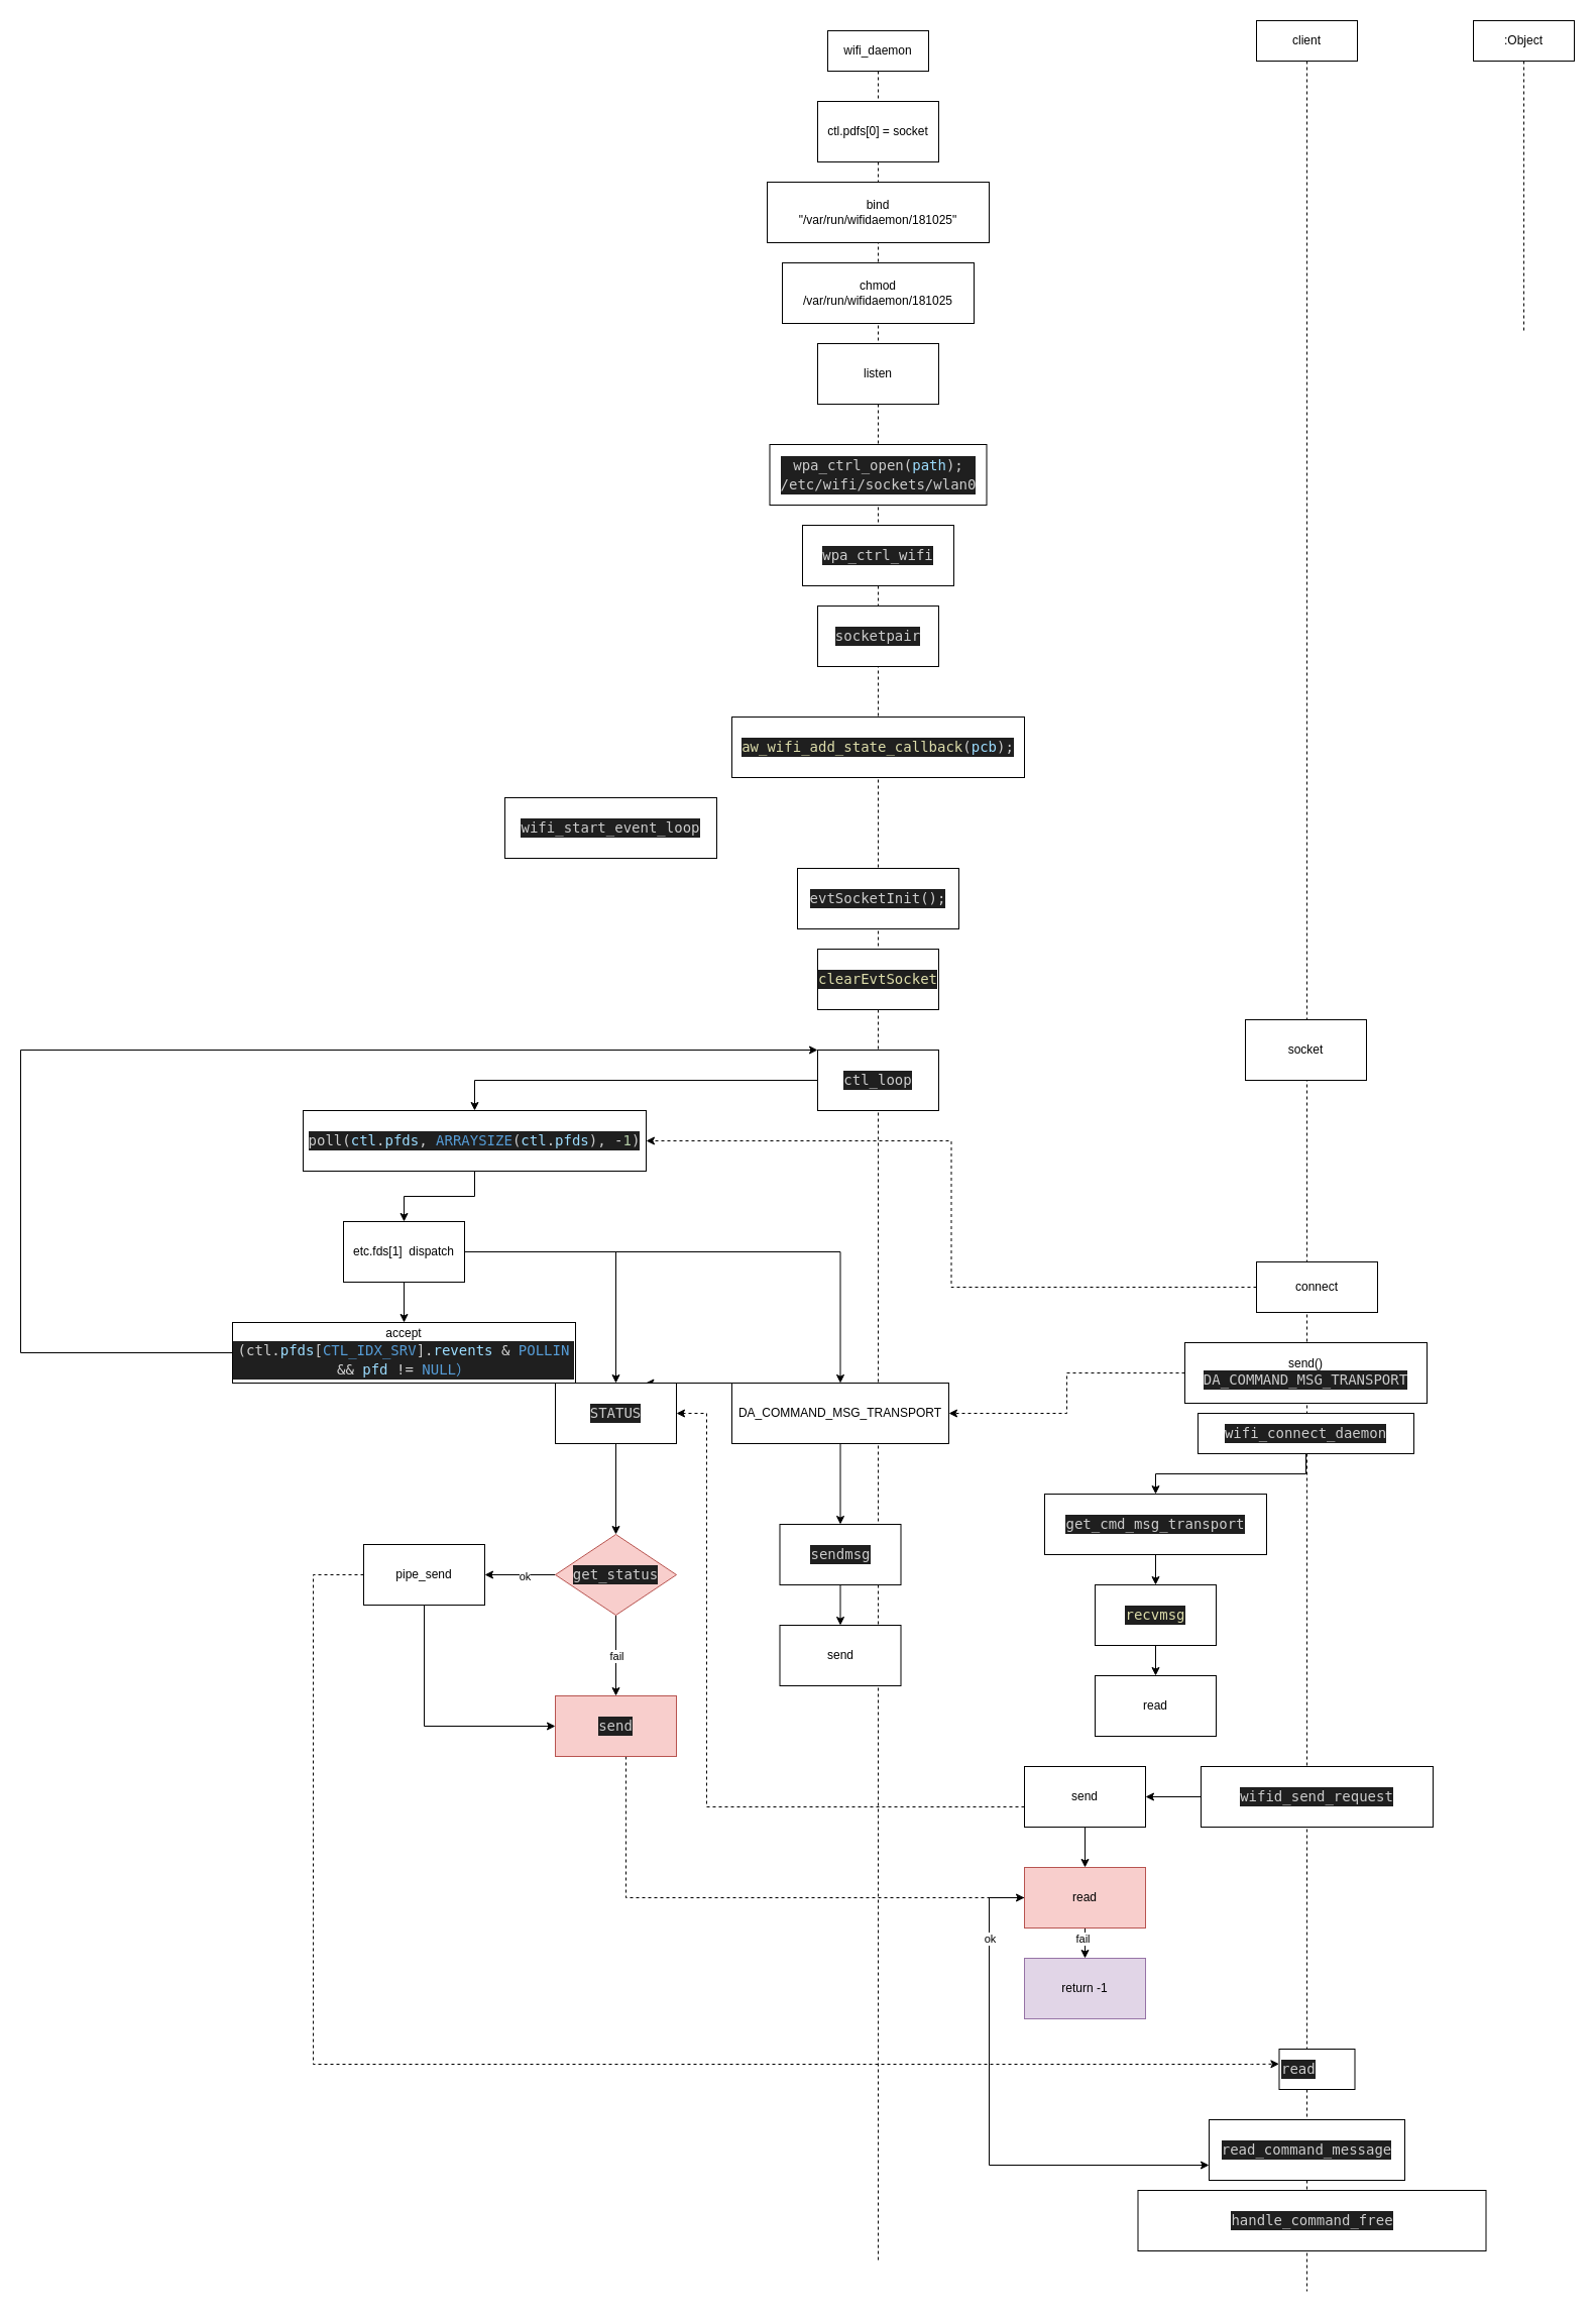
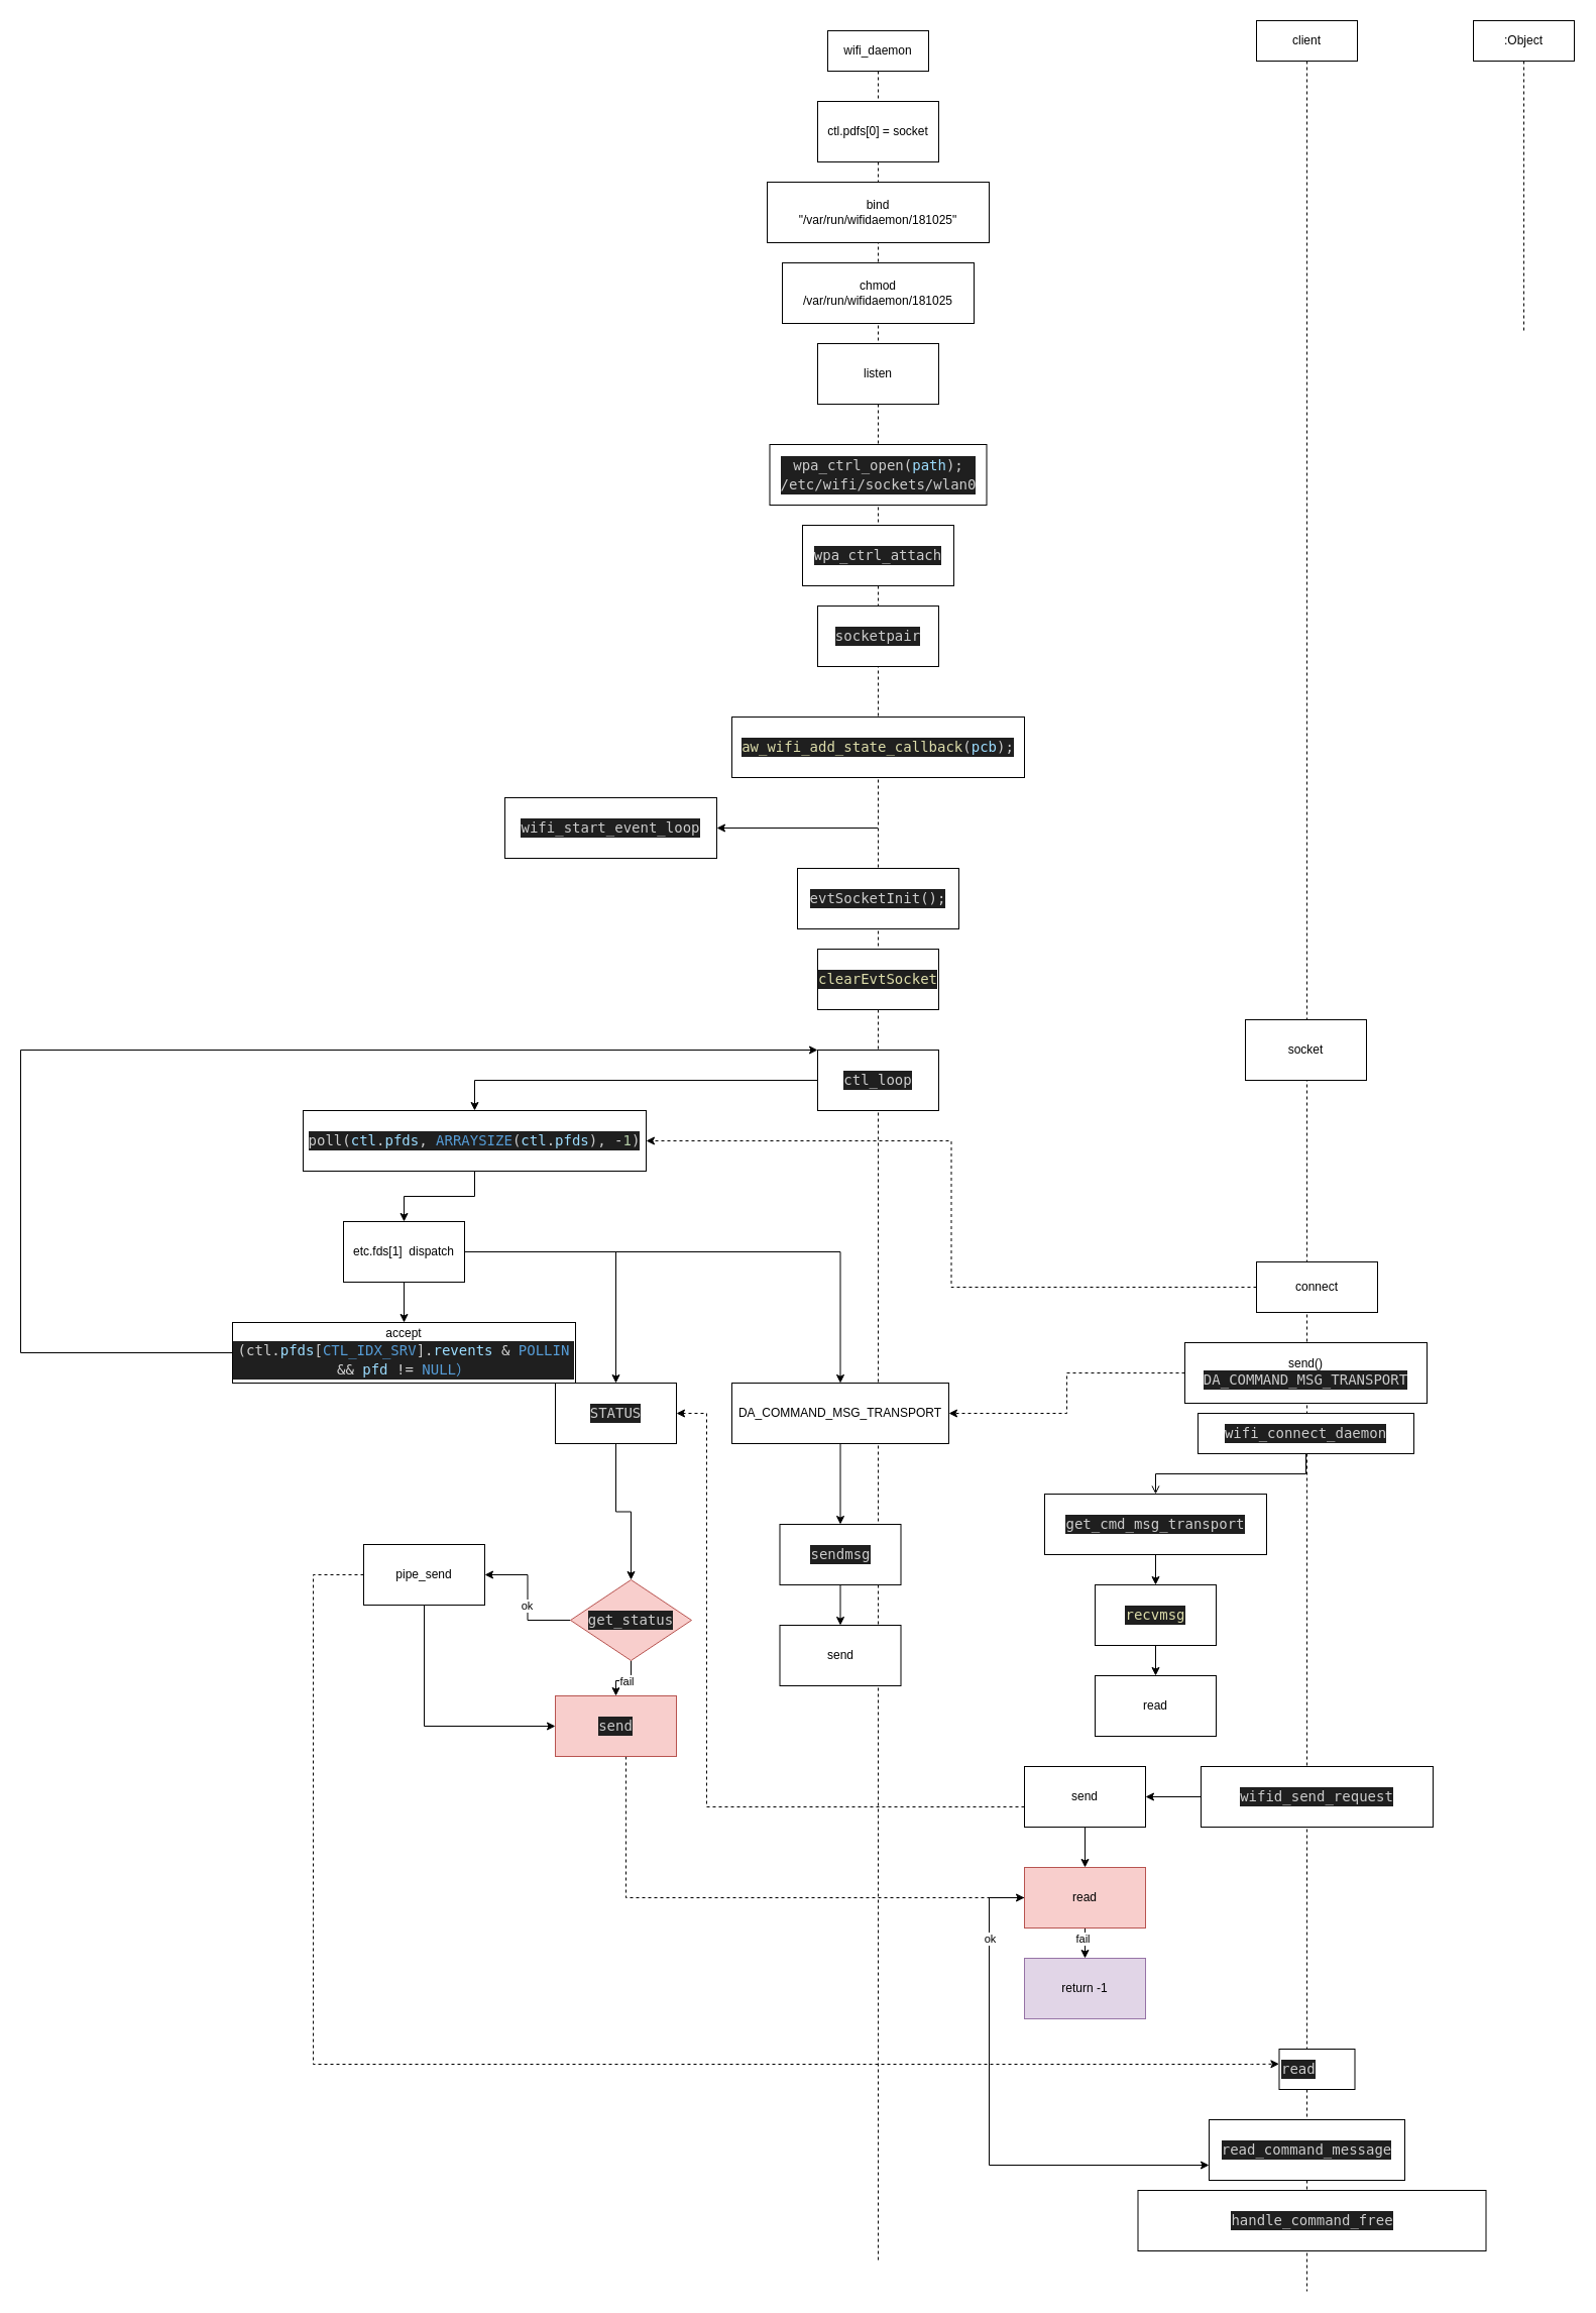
- <mxCell id="10" value="&lt;div style=&quot;color: rgb(204, 204, 204); background-color: rgb(31, 31, 31); font-family: &amp;quot;Droid Sans Mono&amp;quot;, &amp;quot;monospace&amp;quot;, monospace; font-size: 14px; line-height: 19px;&quot;&gt;wpa_ctrl_wifi&lt;/div&gt;" style="rounded=0;whiteSpace=wrap;html=1;" vertex="1" parent="1"><mxGeometry x="795" y="520" width="150" height="60" as="geometry" /></mxCell>
+ <mxCell id="10" value="&lt;div style=&quot;color: rgb(204, 204, 204); background-color: rgb(31, 31, 31); font-family: &amp;quot;Droid Sans Mono&amp;quot;, &amp;quot;monospace&amp;quot;, monospace; font-size: 14px; line-height: 19px;&quot;&gt;wpa_ctrl_attach&lt;/div&gt;" style="rounded=0;whiteSpace=wrap;html=1;" vertex="1" parent="1"><mxGeometry x="795" y="520" width="150" height="60" as="geometry" /></mxCell>
- <mxCell id="14" value="" style="endArrow=classic;html=1;rounded=0;" edge="1" parent="1" source="2" target="43"><mxGeometry width="50" height="50" relative="1" as="geometry"><mxPoint x="1140" y="900" as="sourcePoint" /><mxPoint x="1190" y="850" as="targetPoint" /></mxGeometry></mxCell>
+ <mxCell id="14" value="" style="endArrow=classic;html=1;rounded=0;entryX=1;entryY=0.5;entryDx=0;entryDy=0;" edge="1" parent="1" source="2" target="13"><mxGeometry width="50" height="50" relative="1" as="geometry"><mxPoint x="1140" y="900" as="sourcePoint" /><mxPoint x="1190" y="850" as="targetPoint" /></mxGeometry></mxCell>
- <mxCell id="65" value="" style="edgeStyle=orthogonalEdgeStyle;rounded=0;orthogonalLoop=1;jettySize=auto;html=1;" edge="1" parent="1" source="66" target="31"><mxGeometry relative="1" as="geometry" /></mxCell>
+ <mxCell id="65" value="" style="edgeStyle=orthogonalEdgeStyle;rounded=0;orthogonalLoop=1;jettySize=auto;html=1;endArrow=open;" edge="1" parent="1" source="66" target="31"><mxGeometry relative="1" as="geometry" /></mxCell>
- <mxCell id="50" value="&lt;div style=&quot;color: rgb(204, 204, 204); background-color: rgb(31, 31, 31); font-family: &amp;quot;Droid Sans Mono&amp;quot;, &amp;quot;monospace&amp;quot;, monospace; font-size: 14px; line-height: 19px;&quot;&gt;get_status&lt;/div&gt;" style="rhombus;whiteSpace=wrap;html=1;fillColor=#f8cecc;strokeColor=#b85450;" vertex="1" parent="1"><mxGeometry x="550" y="1520" width="120" height="80" as="geometry" /></mxCell>
+ <mxCell id="50" value="&lt;div style=&quot;color: rgb(204, 204, 204); background-color: rgb(31, 31, 31); font-family: &amp;quot;Droid Sans Mono&amp;quot;, &amp;quot;monospace&amp;quot;, monospace; font-size: 14px; line-height: 19px;&quot;&gt;get_status&lt;/div&gt;" style="rhombus;whiteSpace=wrap;html=1;fillColor=#f8cecc;strokeColor=#b85450;" vertex="1" parent="1"><mxGeometry x="565" y="1565" width="120" height="80" as="geometry" /></mxCell>
